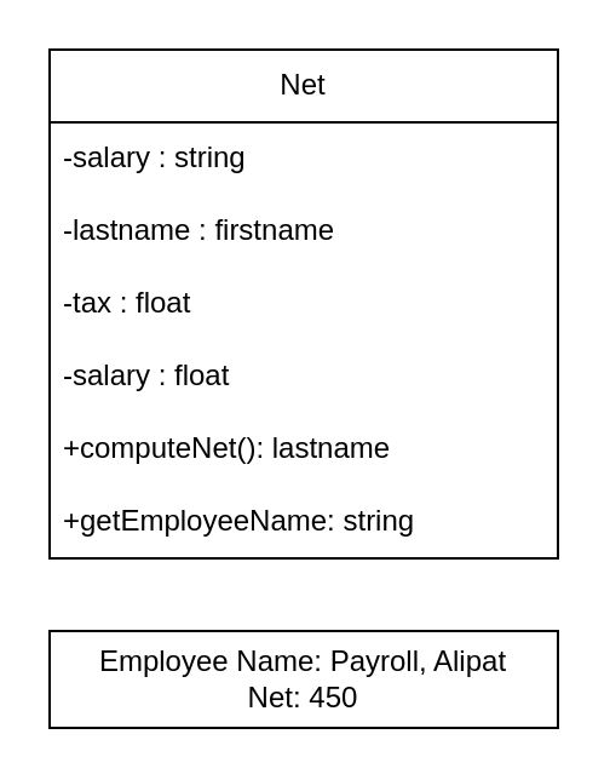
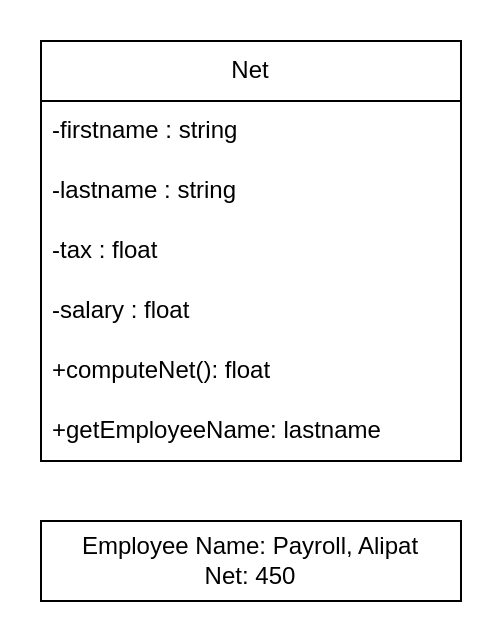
- <mxCell id="3" value="-salary : string" style="text;strokeColor=none;fillColor=none;align=left;verticalAlign=middle;spacingLeft=4;spacingRight=4;overflow=hidden;points=[[0,0.5],[1,0.5]];portConstraint=eastwest;rotatable=0;whiteSpace=wrap;html=1;" vertex="1" parent="2"><mxGeometry y="30" width="210" height="30" as="geometry" /></mxCell>
+ <mxCell id="3" value="-firstname : string" style="text;strokeColor=none;fillColor=none;align=left;verticalAlign=middle;spacingLeft=4;spacingRight=4;overflow=hidden;points=[[0,0.5],[1,0.5]];portConstraint=eastwest;rotatable=0;whiteSpace=wrap;html=1;" vertex="1" parent="2"><mxGeometry y="30" width="210" height="30" as="geometry" /></mxCell>
- <mxCell id="4" value="-lastname : firstname" style="text;strokeColor=none;fillColor=none;align=left;verticalAlign=middle;spacingLeft=4;spacingRight=4;overflow=hidden;points=[[0,0.5],[1,0.5]];portConstraint=eastwest;rotatable=0;whiteSpace=wrap;html=1;" vertex="1" parent="2"><mxGeometry y="60" width="210" height="30" as="geometry" /></mxCell>
+ <mxCell id="4" value="-lastname : string" style="text;strokeColor=none;fillColor=none;align=left;verticalAlign=middle;spacingLeft=4;spacingRight=4;overflow=hidden;points=[[0,0.5],[1,0.5]];portConstraint=eastwest;rotatable=0;whiteSpace=wrap;html=1;" vertex="1" parent="2"><mxGeometry y="60" width="210" height="30" as="geometry" /></mxCell>
- <mxCell id="7" value="+computeNet(): lastname" style="text;strokeColor=none;fillColor=none;align=left;verticalAlign=middle;spacingLeft=4;spacingRight=4;overflow=hidden;points=[[0,0.5],[1,0.5]];portConstraint=eastwest;rotatable=0;whiteSpace=wrap;html=1;" vertex="1" parent="2"><mxGeometry y="150" width="210" height="30" as="geometry" /></mxCell>
+ <mxCell id="7" value="+computeNet(): float" style="text;strokeColor=none;fillColor=none;align=left;verticalAlign=middle;spacingLeft=4;spacingRight=4;overflow=hidden;points=[[0,0.5],[1,0.5]];portConstraint=eastwest;rotatable=0;whiteSpace=wrap;html=1;" vertex="1" parent="2"><mxGeometry y="150" width="210" height="30" as="geometry" /></mxCell>
- <mxCell id="8" value="+getEmployeeName: string" style="text;strokeColor=none;fillColor=none;align=left;verticalAlign=middle;spacingLeft=4;spacingRight=4;overflow=hidden;points=[[0,0.5],[1,0.5]];portConstraint=eastwest;rotatable=0;whiteSpace=wrap;html=1;" vertex="1" parent="2"><mxGeometry y="180" width="210" height="30" as="geometry" /></mxCell>
+ <mxCell id="8" value="+getEmployeeName: lastname" style="text;strokeColor=none;fillColor=none;align=left;verticalAlign=middle;spacingLeft=4;spacingRight=4;overflow=hidden;points=[[0,0.5],[1,0.5]];portConstraint=eastwest;rotatable=0;whiteSpace=wrap;html=1;" vertex="1" parent="2"><mxGeometry y="180" width="210" height="30" as="geometry" /></mxCell>
